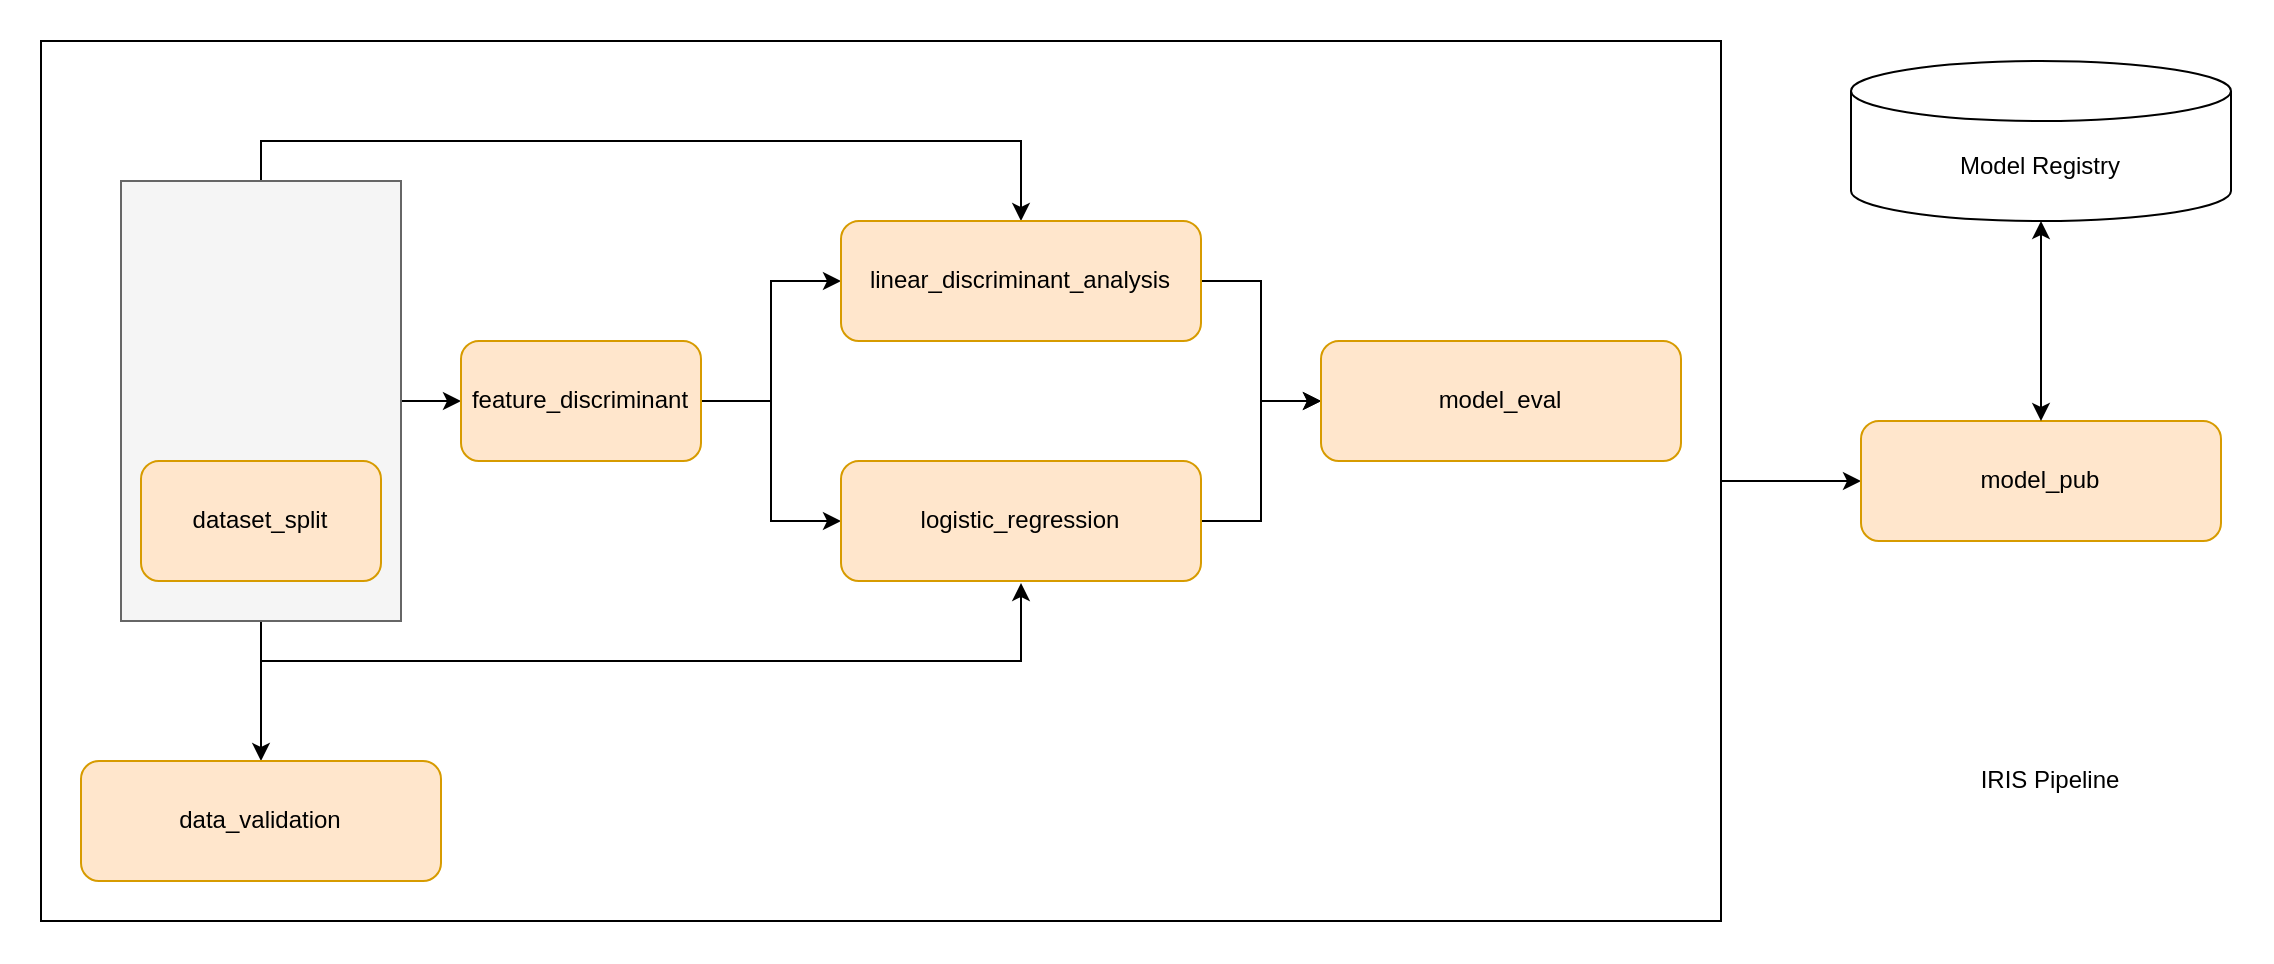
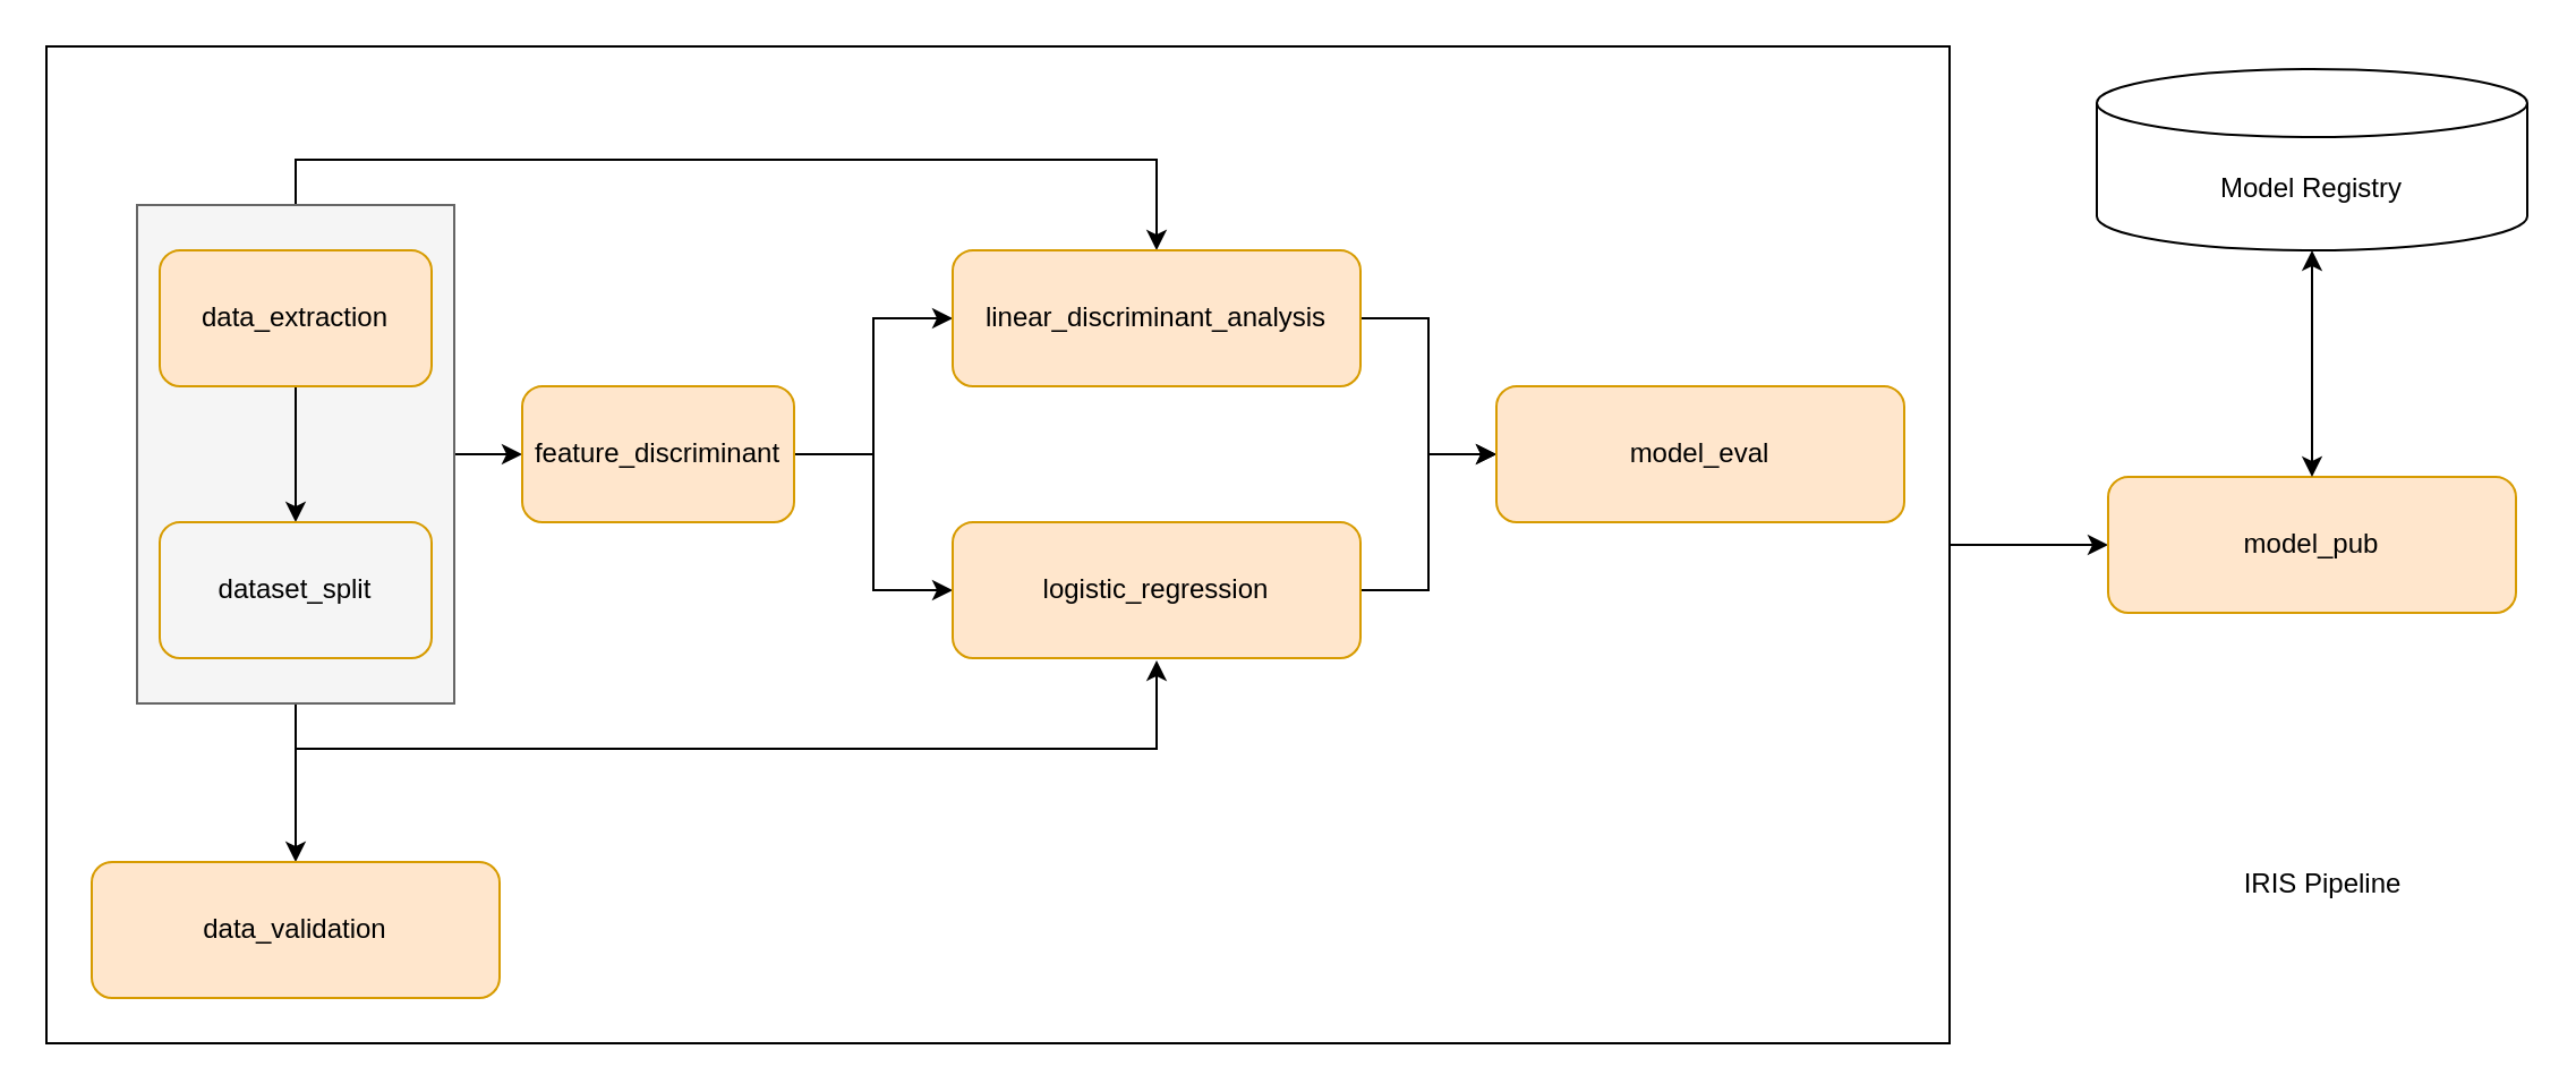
+ <mxCell id="10" value="data_extraction" style="rounded=1;whiteSpace=wrap;html=1;fillColor=#ffe6cc;strokeColor=#d79b00;" vertex="1" parent="1"><mxGeometry x="70" y="110" width="120" height="60" as="geometry" /></mxCell>
+ <mxCell id="9" style="edgeStyle=orthogonalEdgeStyle;rounded=0;orthogonalLoop=1;jettySize=auto;html=1;" edge="1" parent="1" source="10" target="11"><mxGeometry relative="1" as="geometry" /></mxCell>
- <mxCell id="11" value="dataset_split" style="rounded=1;whiteSpace=wrap;html=1;fillColor=#ffe6cc;strokeColor=#d79b00;" vertex="1" parent="1"><mxGeometry x="70" y="230" width="120" height="60" as="geometry" /></mxCell>
+ <mxCell id="11" value="dataset_split" style="rounded=1;whiteSpace=wrap;html=1;fillColor=#f5f5f5;strokeColor=#d79b00;" vertex="1" parent="1"><mxGeometry x="70" y="230" width="120" height="60" as="geometry" /></mxCell>
